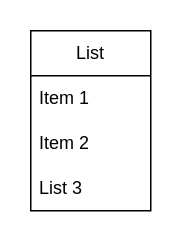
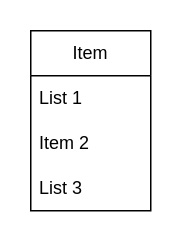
- <mxCell id="2" value="List" style="swimlane;fontStyle=0;childLayout=stackLayout;horizontal=1;startSize=30;horizontalStack=0;resizeParent=1;resizeParentMax=0;resizeLast=0;collapsible=1;marginBottom=0;whiteSpace=wrap;html=1;" vertex="1" parent="1"><mxGeometry x="20" y="20" width="80" height="120" as="geometry" /></mxCell>
+ <mxCell id="2" value="Item" style="swimlane;fontStyle=0;childLayout=stackLayout;horizontal=1;startSize=30;horizontalStack=0;resizeParent=1;resizeParentMax=0;resizeLast=0;collapsible=1;marginBottom=0;whiteSpace=wrap;html=1;" vertex="1" parent="1"><mxGeometry x="20" y="20" width="80" height="120" as="geometry" /></mxCell>
- <mxCell id="3" value="Item 1" style="text;strokeColor=none;fillColor=none;align=left;verticalAlign=middle;spacingLeft=4;spacingRight=4;overflow=hidden;points=[[0,0.5],[1,0.5]];portConstraint=eastwest;rotatable=0;whiteSpace=wrap;html=1;" vertex="1" parent="2"><mxGeometry y="30" width="80" height="30" as="geometry" /></mxCell>
+ <mxCell id="3" value="List 1" style="text;strokeColor=none;fillColor=none;align=left;verticalAlign=middle;spacingLeft=4;spacingRight=4;overflow=hidden;points=[[0,0.5],[1,0.5]];portConstraint=eastwest;rotatable=0;whiteSpace=wrap;html=1;" vertex="1" parent="2"><mxGeometry y="30" width="80" height="30" as="geometry" /></mxCell>
